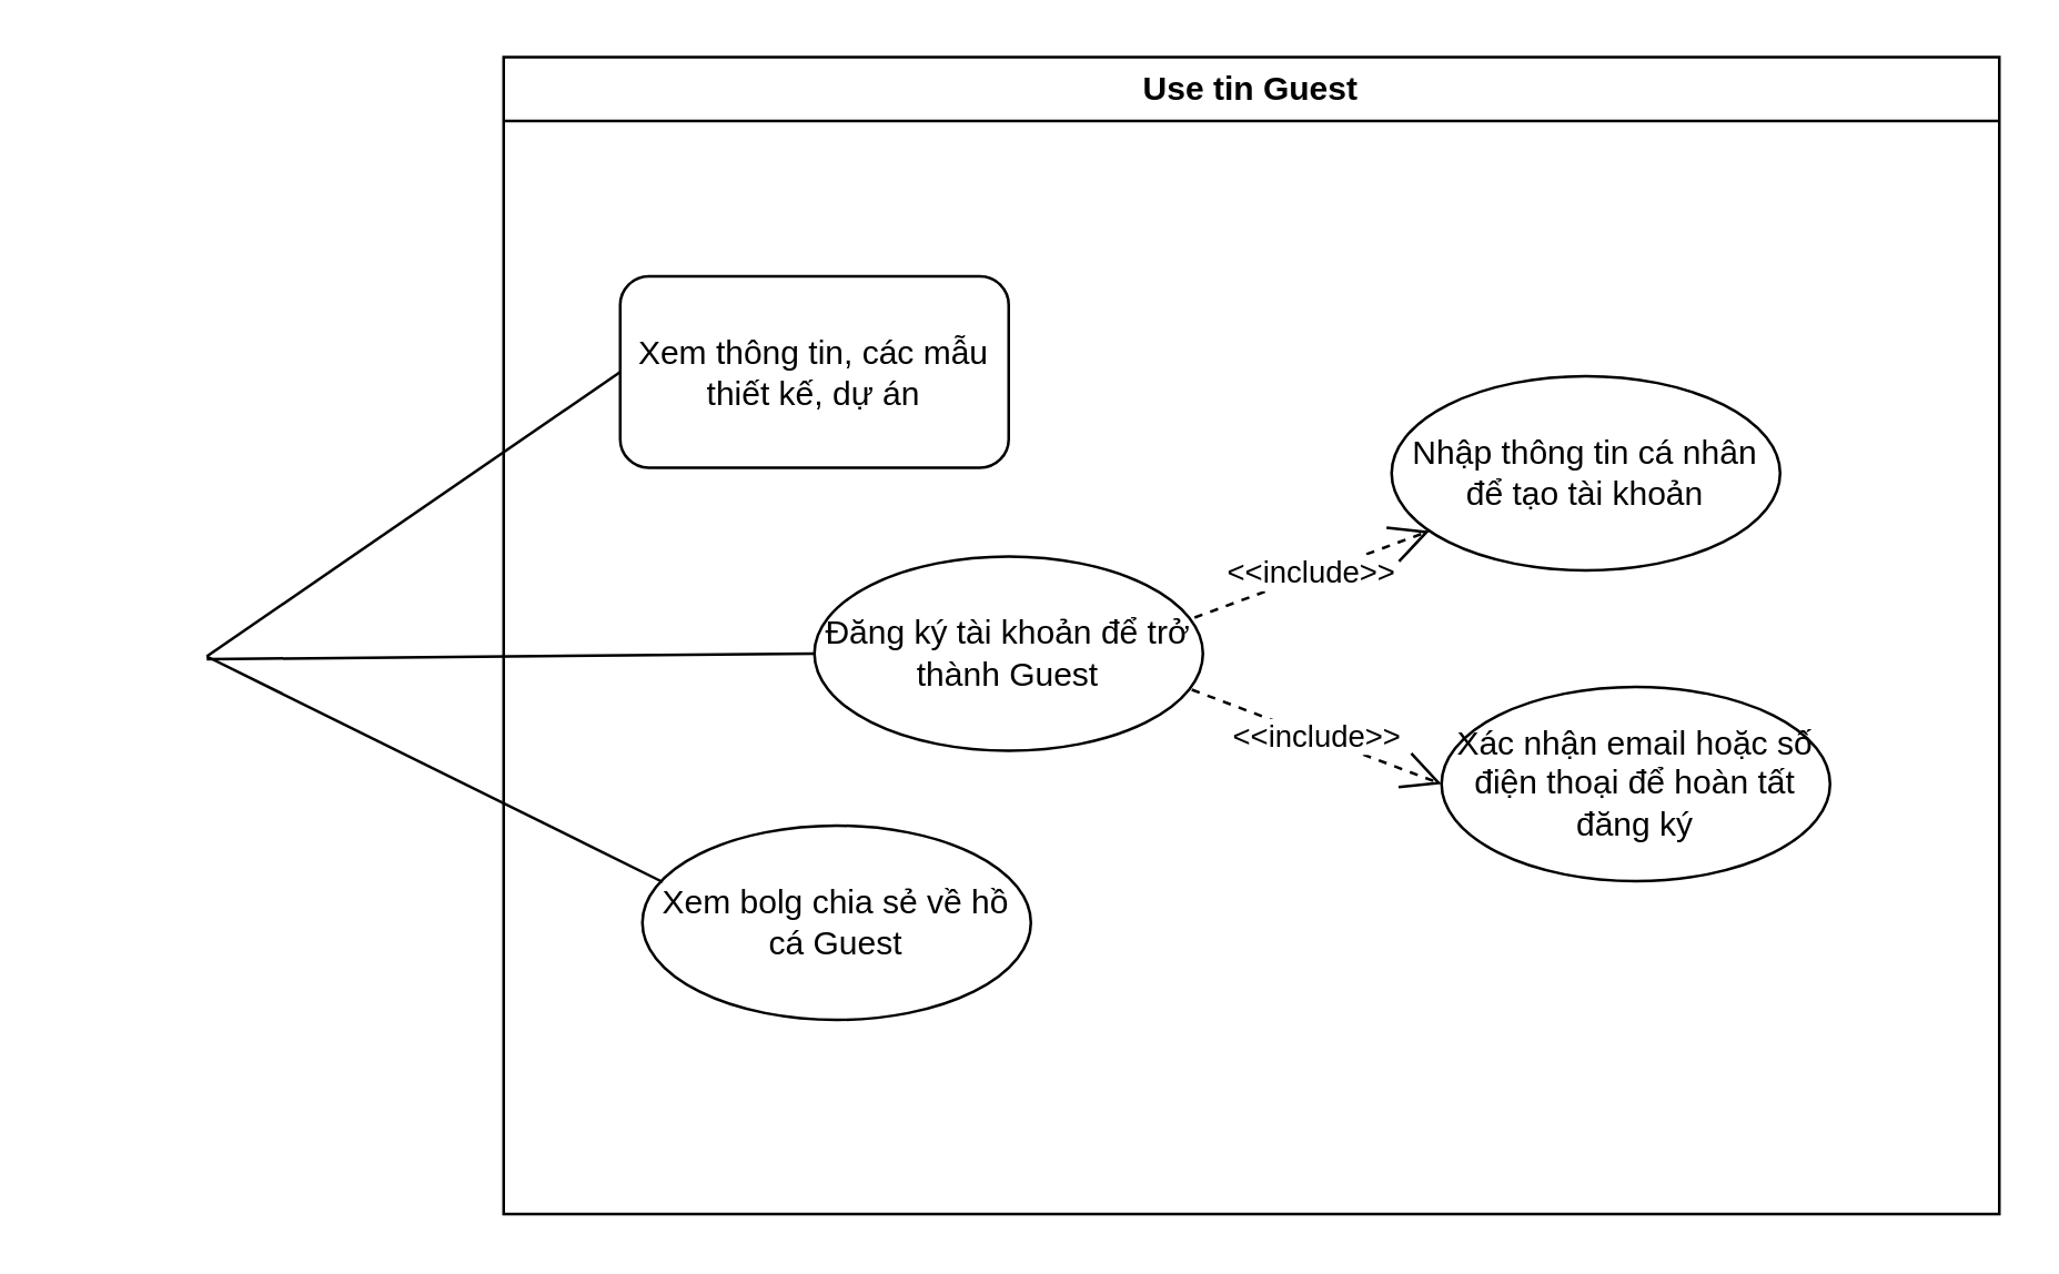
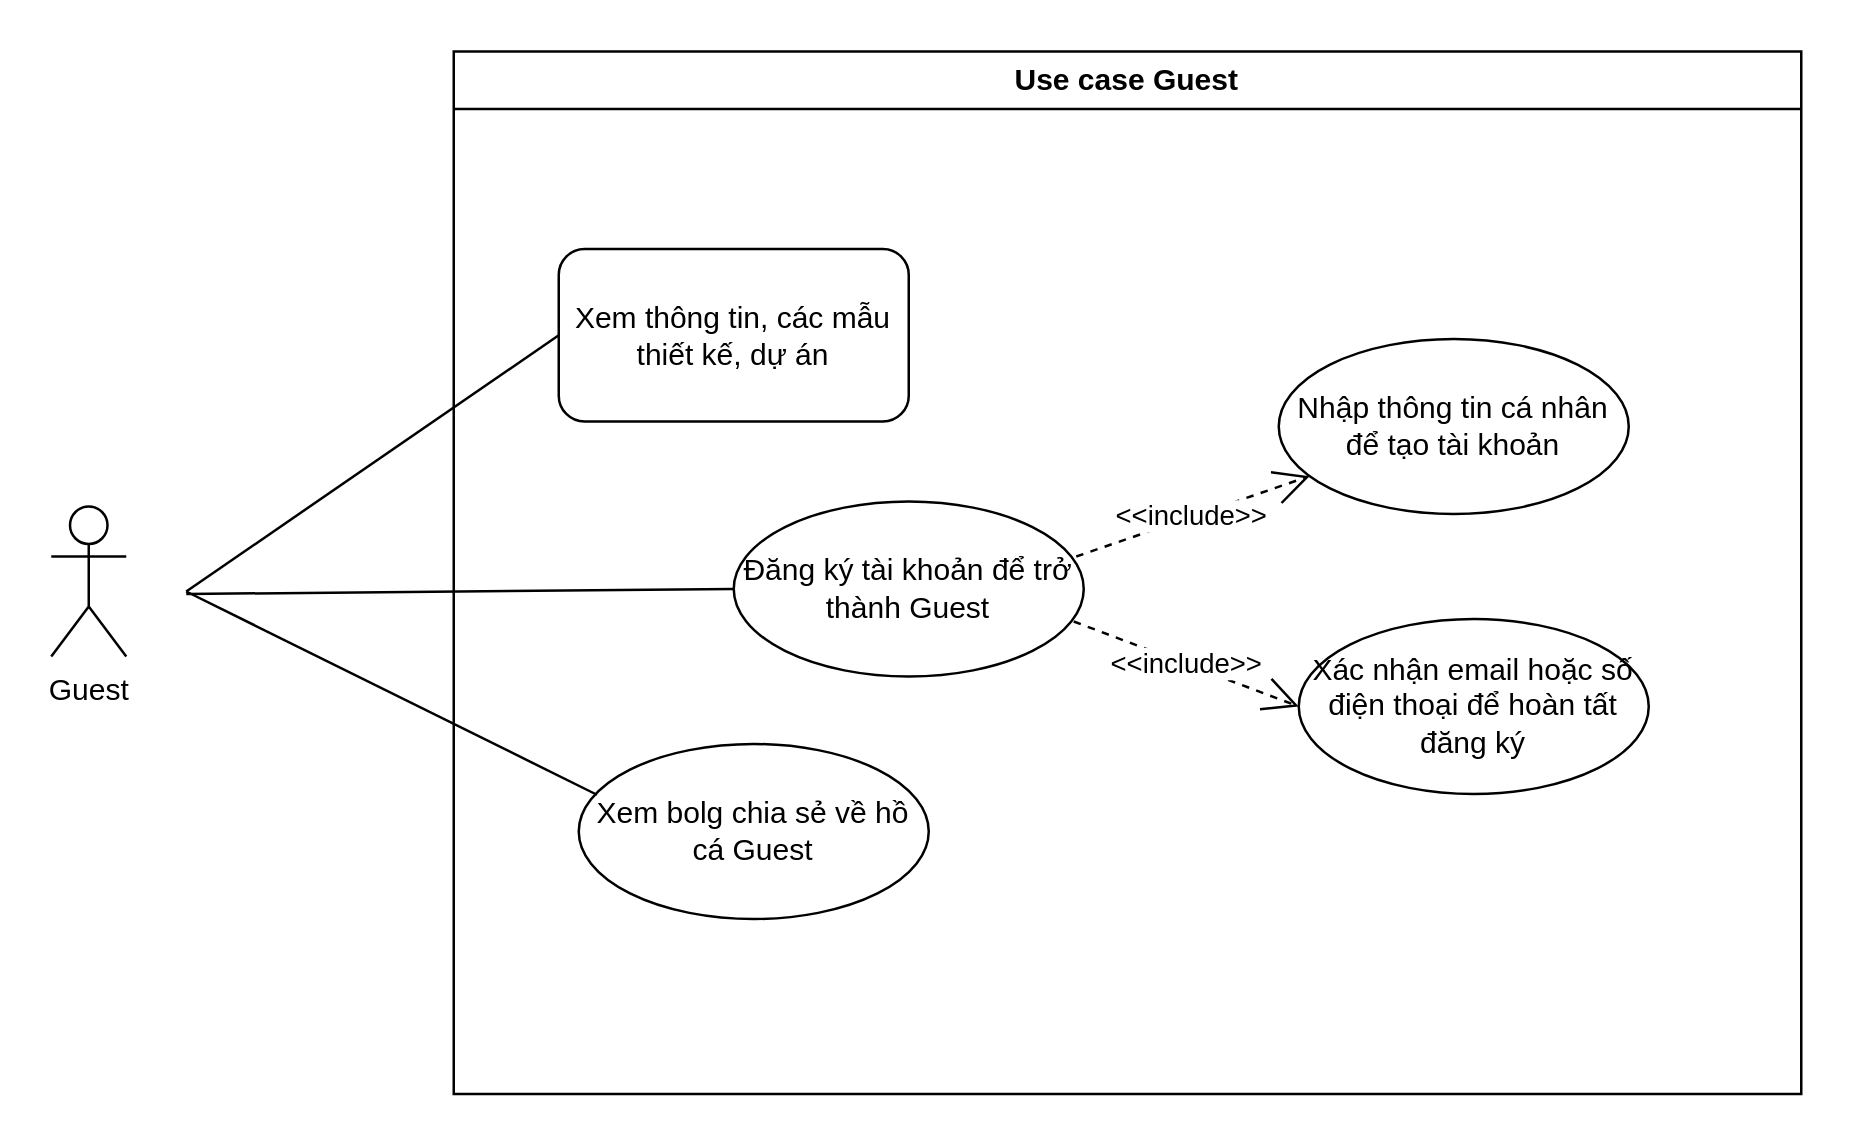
- <mxCell id="13" value="Use tin Guest" style="swimlane;whiteSpace=wrap;html=1;" vertex="1" parent="1"><mxGeometry x="181" y="20" width="539" height="417" as="geometry" /></mxCell>
+ <mxCell id="13" value="Use case Guest" style="swimlane;whiteSpace=wrap;html=1;" vertex="1" parent="1"><mxGeometry x="181" y="20" width="539" height="417" as="geometry" /></mxCell>
- <mxCell id="5" value="Nhập thông tin cá nhân để tạo tài khoản" style="ellipse;whiteSpace=wrap;html=1;" parent="1" vertex="1"><mxGeometry x="501" y="135" width="140" height="70" as="geometry" /></mxCell>
+ <mxCell id="5" value="Nhập thông tin cá nhân để tạo tài khoản" style="ellipse;whiteSpace=wrap;html=1;" parent="1" vertex="1"><mxGeometry x="511" y="135" width="140" height="70" as="geometry" /></mxCell>
+ <mxCell id="2" value="Guest" style="shape=umlActor;verticalLabelPosition=bottom;verticalAlign=top;html=1;outlineConnect=0;" parent="1" vertex="1"><mxGeometry x="20" y="202" width="30" height="60" as="geometry" /></mxCell>
